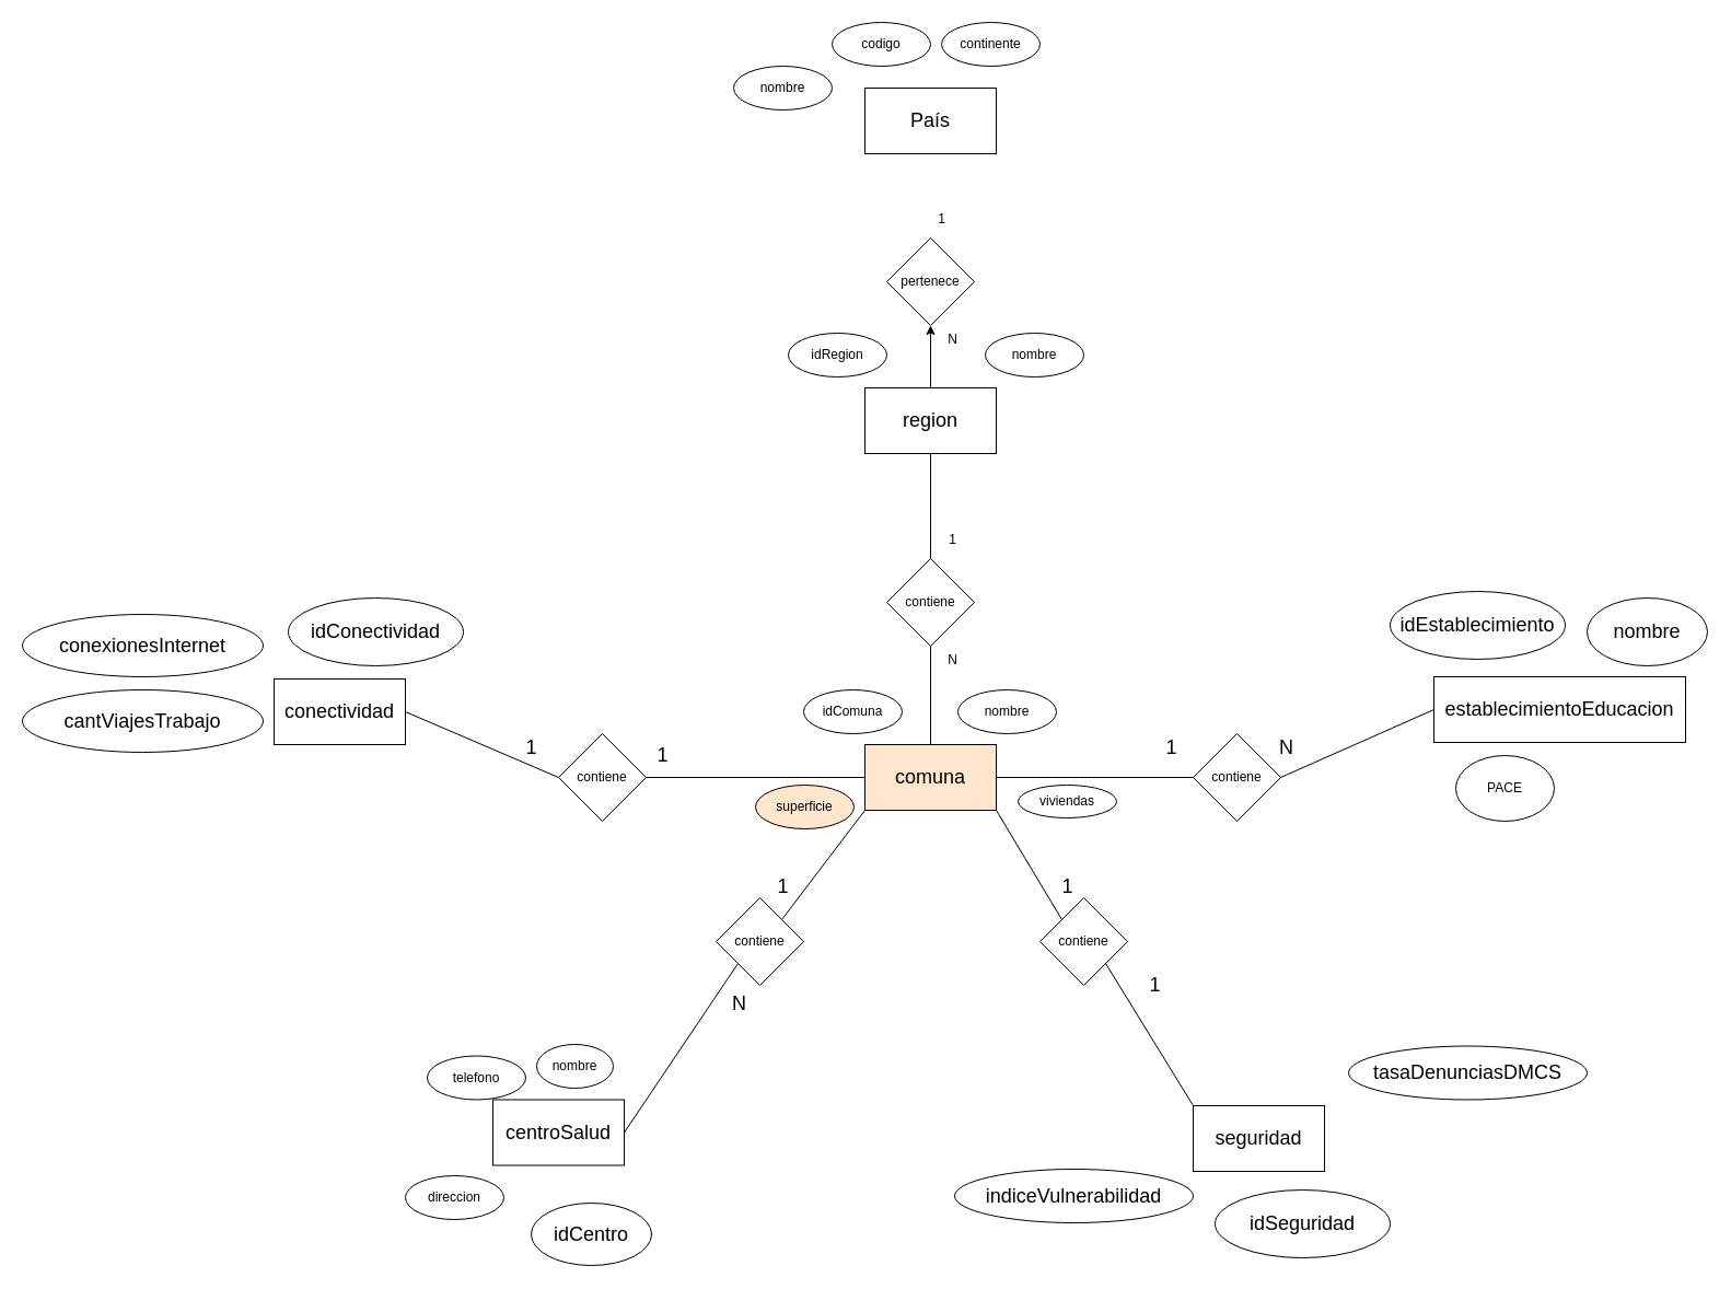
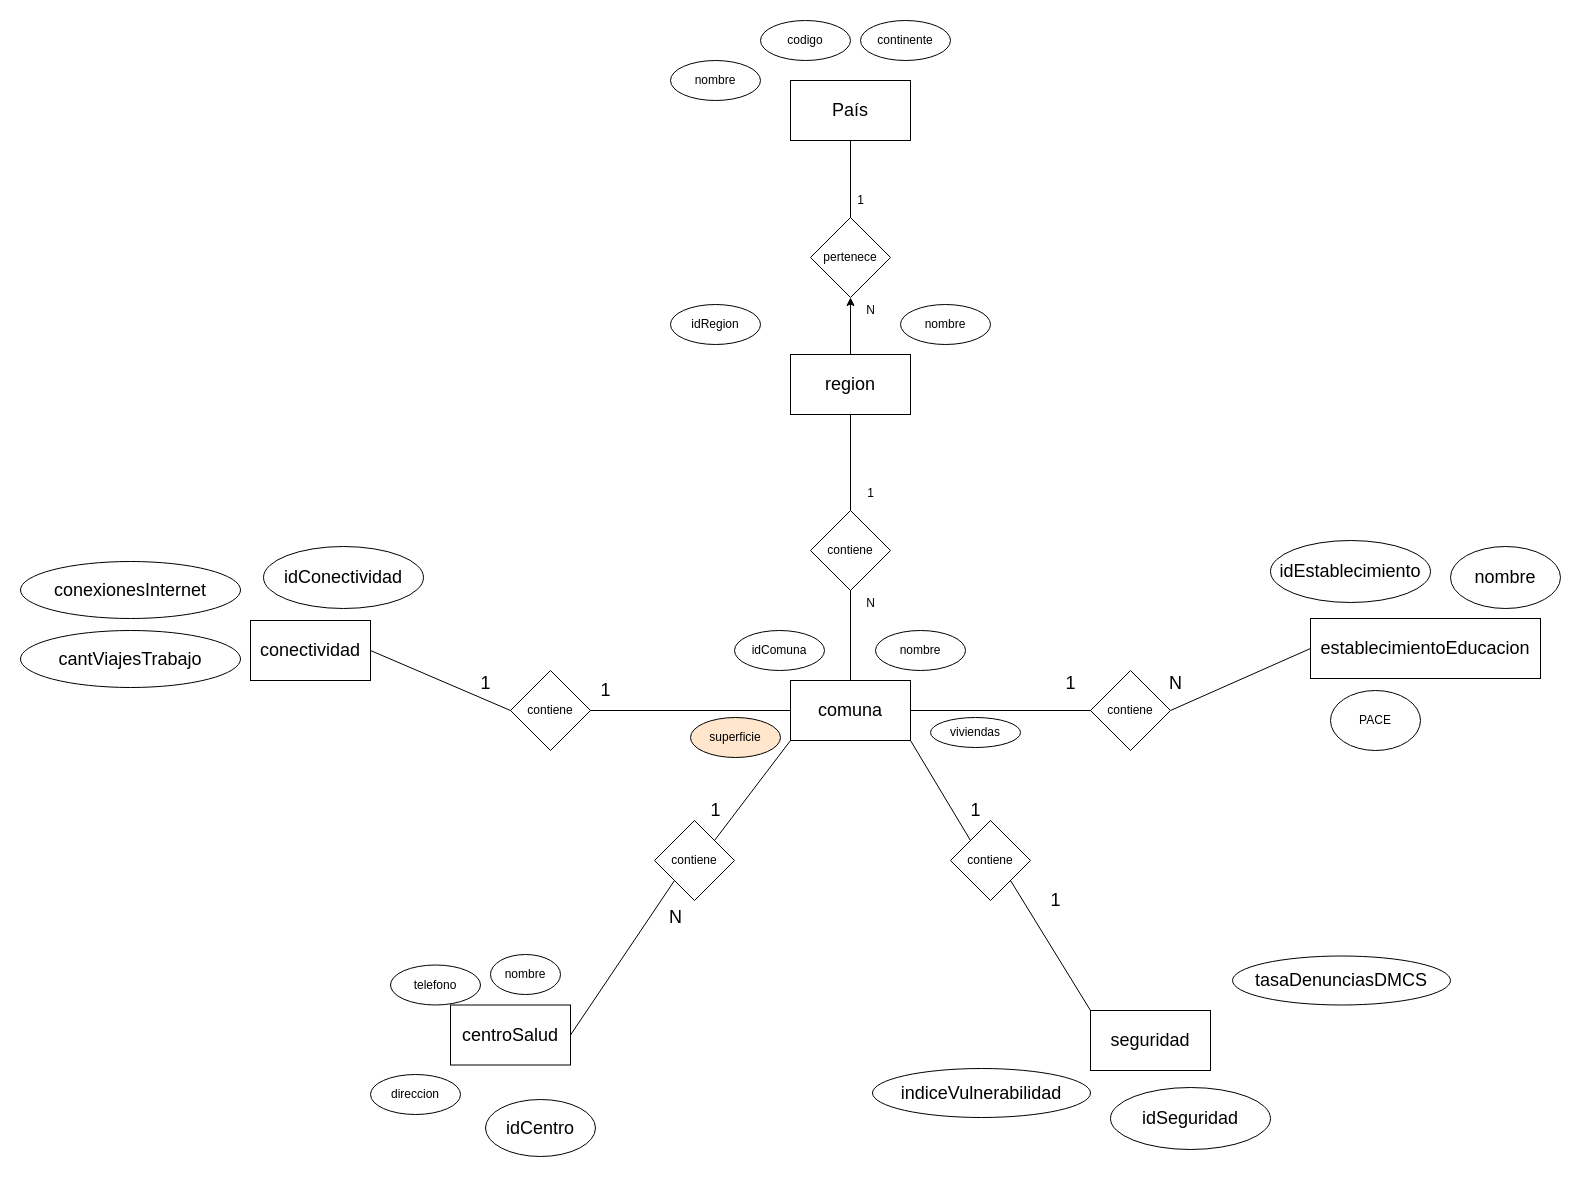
+ <mxCell id="14" value="" style="endArrow=none;html=1;rounded=0;entryX=0.5;entryY=1;entryDx=0;entryDy=0;exitX=0.5;exitY=0;exitDx=0;exitDy=0;" parent="1" source="13" target="2" edge="1"><mxGeometry width="50" height="50" relative="1" as="geometry"><mxPoint x="780" y="447" as="sourcePoint" /><mxPoint x="830" y="397" as="targetPoint" /></mxGeometry></mxCell>
- <mxCell id="9" value="idRegion" style="ellipse;whiteSpace=wrap;html=1;" parent="1" vertex="1"><mxGeometry x="720" y="304" width="90" height="40" as="geometry" /></mxCell>
+ <mxCell id="9" value="idRegion" style="ellipse;whiteSpace=wrap;html=1;" parent="1" vertex="1"><mxGeometry x="670" y="304" width="90" height="40" as="geometry" /></mxCell>
- <mxCell id="4" value="&lt;font style=&quot;font-size: 18px;&quot;&gt;comuna&lt;/font&gt;" style="rounded=0;whiteSpace=wrap;html=1;fillColor=#ffe6cc;" parent="1" vertex="1"><mxGeometry x="790" y="680" width="120" height="60" as="geometry" /></mxCell>
+ <mxCell id="4" value="&lt;font style=&quot;font-size: 18px;&quot;&gt;comuna&lt;/font&gt;" style="rounded=0;whiteSpace=wrap;html=1;" parent="1" vertex="1"><mxGeometry x="790" y="680" width="120" height="60" as="geometry" /></mxCell>
